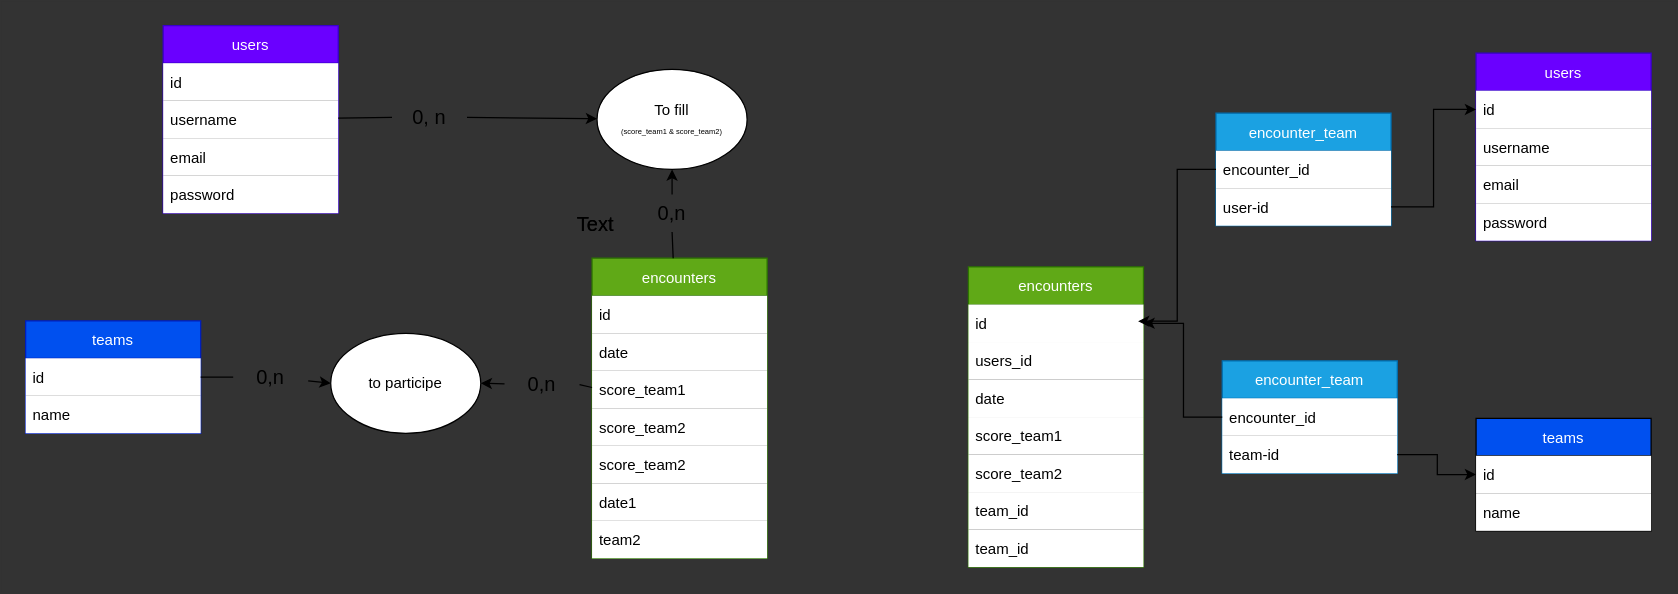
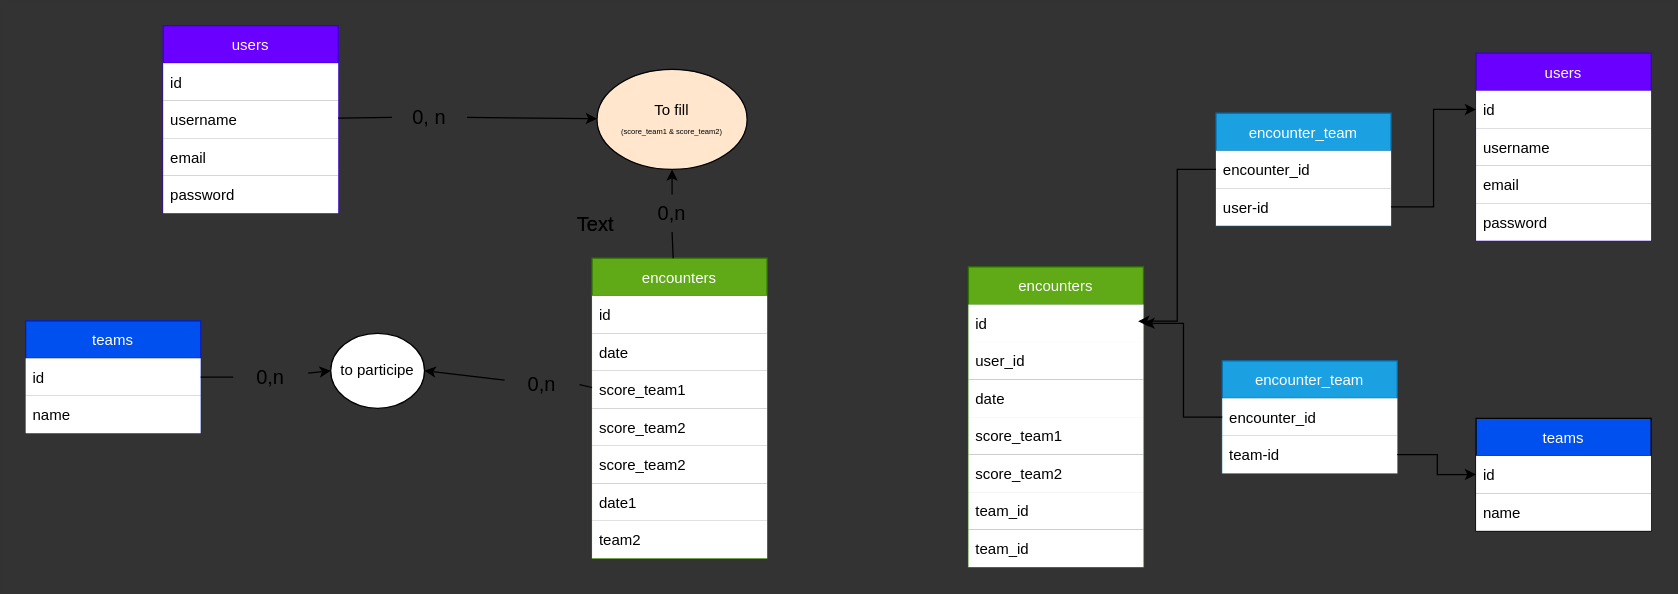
- <mxCell id="23" value="To fill &lt;br&gt;&lt;font style=&quot;font-size: 6px&quot;&gt;(score_team1 &amp;amp; score_team2)&lt;/font&gt;" style="ellipse;whiteSpace=wrap;html=1;rounded=0;" vertex="1" parent="1"><mxGeometry x="477" y="55" width="120" height="80" as="geometry" /></mxCell>
+ <mxCell id="23" value="To fill &lt;br&gt;&lt;font style=&quot;font-size: 6px&quot;&gt;(score_team1 &amp;amp; score_team2)&lt;/font&gt;" style="ellipse;whiteSpace=wrap;html=1;rounded=0;fillColor=#ffe6cc;" vertex="1" parent="1"><mxGeometry x="477" y="55" width="120" height="80" as="geometry" /></mxCell>
- <mxCell id="41" value="users_id" style="text;strokeColor=none;fillColor=default;align=left;verticalAlign=middle;spacingLeft=4;spacingRight=4;overflow=hidden;points=[[0,0.5],[1,0.5]];portConstraint=eastwest;rotatable=0;rounded=0;" vertex="1" parent="39"><mxGeometry y="60" width="140" height="30" as="geometry" /></mxCell>
+ <mxCell id="41" value="user_id" style="text;strokeColor=none;fillColor=default;align=left;verticalAlign=middle;spacingLeft=4;spacingRight=4;overflow=hidden;points=[[0,0.5],[1,0.5]];portConstraint=eastwest;rotatable=0;rounded=0;" vertex="1" parent="39"><mxGeometry y="60" width="140" height="30" as="geometry" /></mxCell>
- <mxCell id="22" value="to participe" style="ellipse;whiteSpace=wrap;html=1;rounded=0;" vertex="1" parent="1"><mxGeometry x="264" y="266" width="120" height="80" as="geometry" /></mxCell>
+ <mxCell id="22" value="to participe" style="ellipse;whiteSpace=wrap;html=1;rounded=0;" vertex="1" parent="1"><mxGeometry x="264" y="266" width="75" height="60" as="geometry" /></mxCell>
